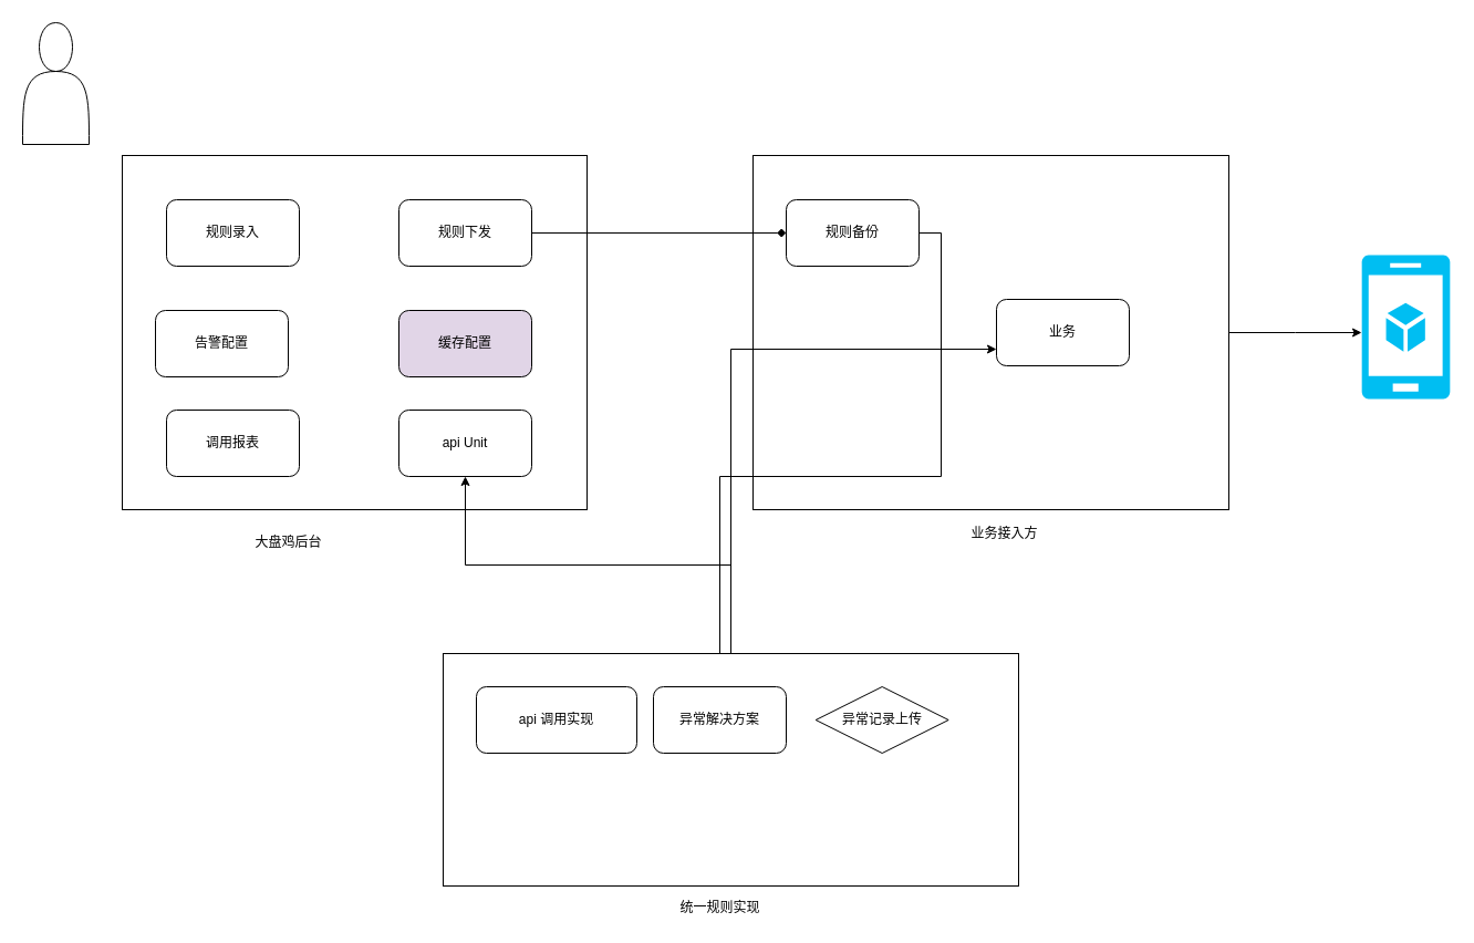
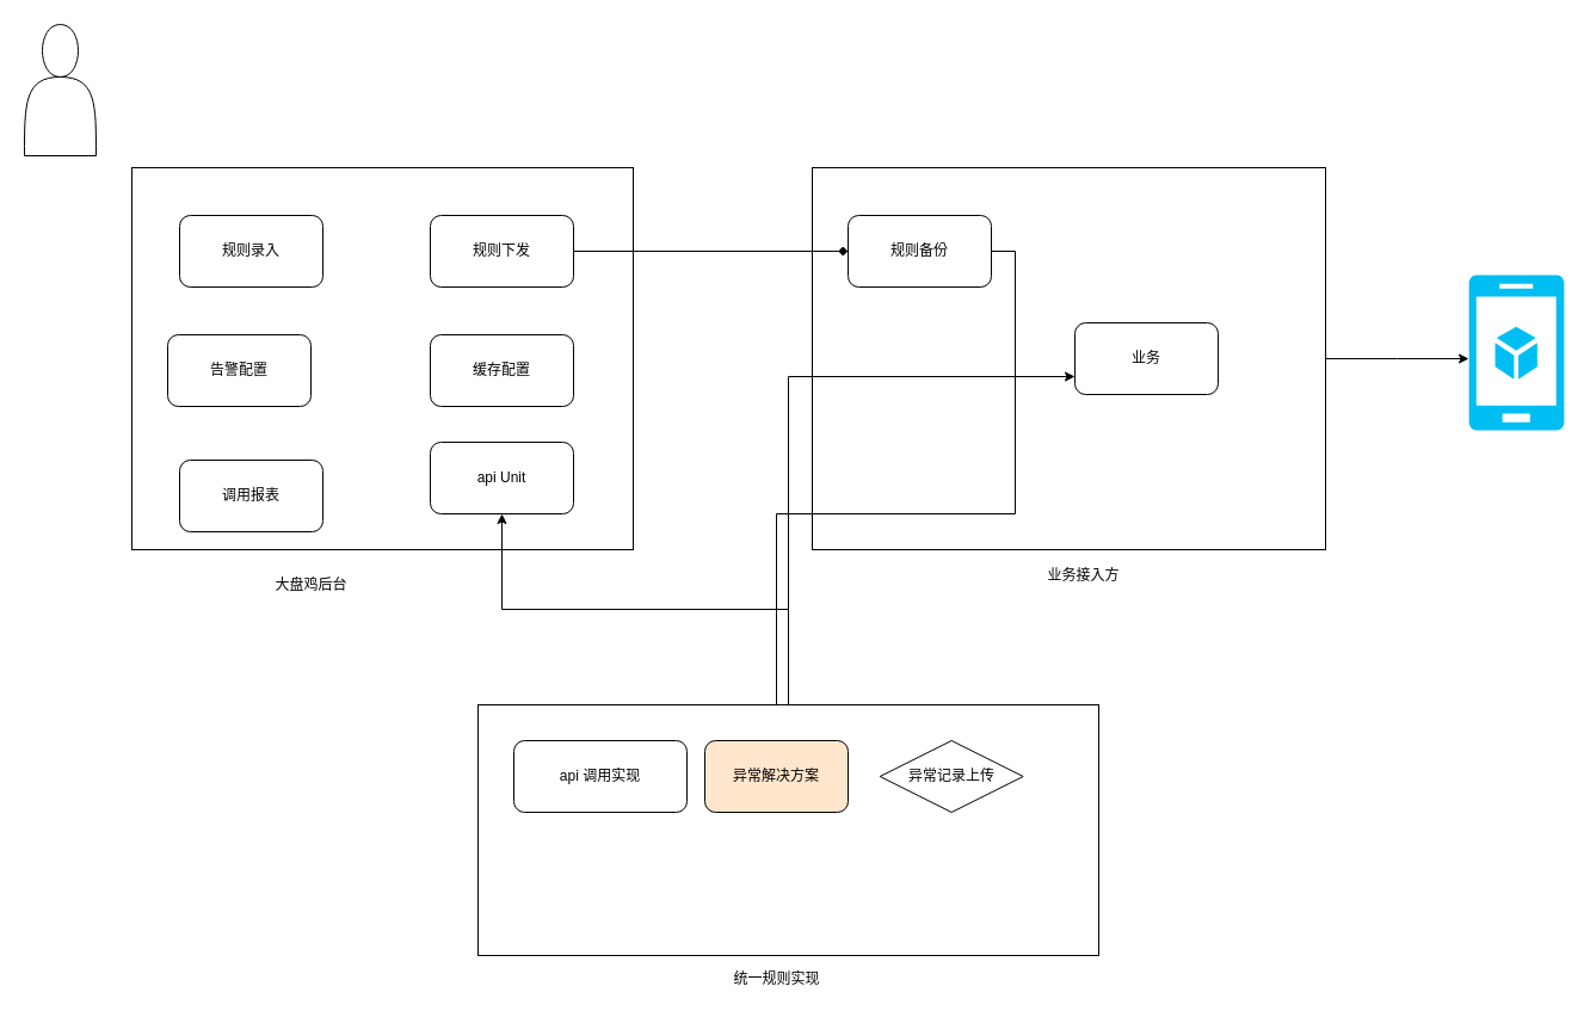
- <mxCell id="9" value="缓存配置" style="rounded=1;whiteSpace=wrap;html=1;fillColor=#e1d5e7;" vertex="1" parent="1"><mxGeometry x="360" y="280" width="120" height="60" as="geometry" /></mxCell>
+ <mxCell id="9" value="缓存配置" style="rounded=1;whiteSpace=wrap;html=1;" vertex="1" parent="1"><mxGeometry x="360" y="280" width="120" height="60" as="geometry" /></mxCell>
- <mxCell id="19" value="调用报表" style="rounded=1;whiteSpace=wrap;html=1;" vertex="1" parent="1"><mxGeometry x="150" y="370" width="120" height="60" as="geometry" /></mxCell>
+ <mxCell id="19" value="调用报表" style="rounded=1;whiteSpace=wrap;html=1;" vertex="1" parent="1"><mxGeometry x="150" y="385" width="120" height="60" as="geometry" /></mxCell>
- <mxCell id="17" value="异常解决方案" style="rounded=1;whiteSpace=wrap;html=1;" vertex="1" parent="1"><mxGeometry x="590" y="620" width="120" height="60" as="geometry" /></mxCell>
+ <mxCell id="17" value="异常解决方案" style="rounded=1;whiteSpace=wrap;html=1;fillColor=#ffe6cc;" vertex="1" parent="1"><mxGeometry x="590" y="620" width="120" height="60" as="geometry" /></mxCell>
